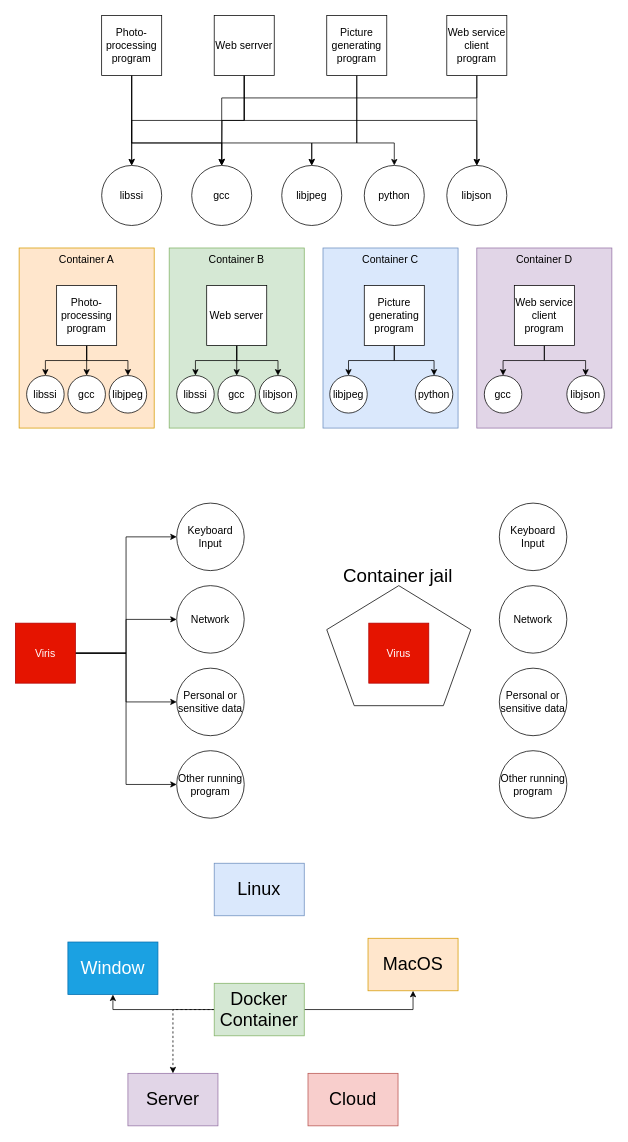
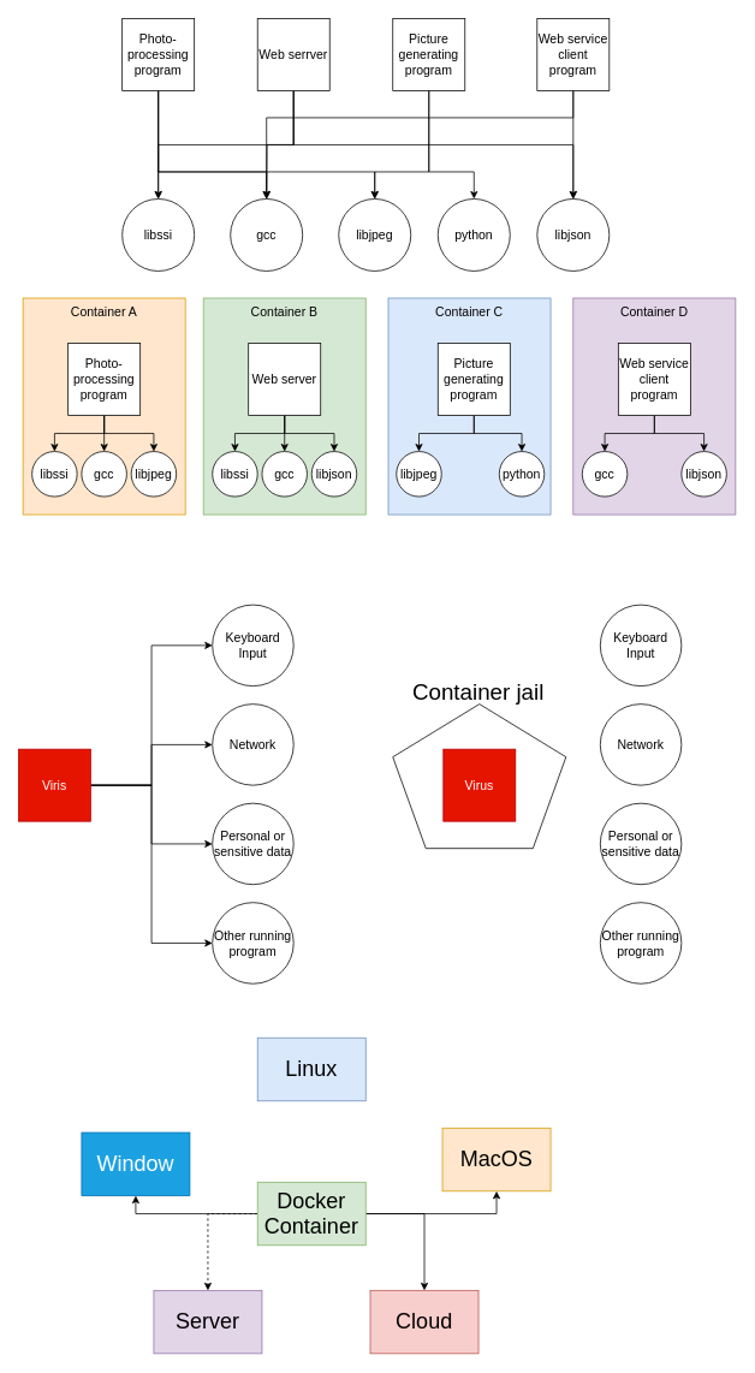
+ <mxCell id="71" style="edgeStyle=orthogonalEdgeStyle;rounded=0;orthogonalLoop=1;jettySize=auto;html=1;entryX=0.5;entryY=0;entryDx=0;entryDy=0;fontSize=24;" edge="1" parent="1" source="74" target="68"><mxGeometry relative="1" as="geometry" /></mxCell>
